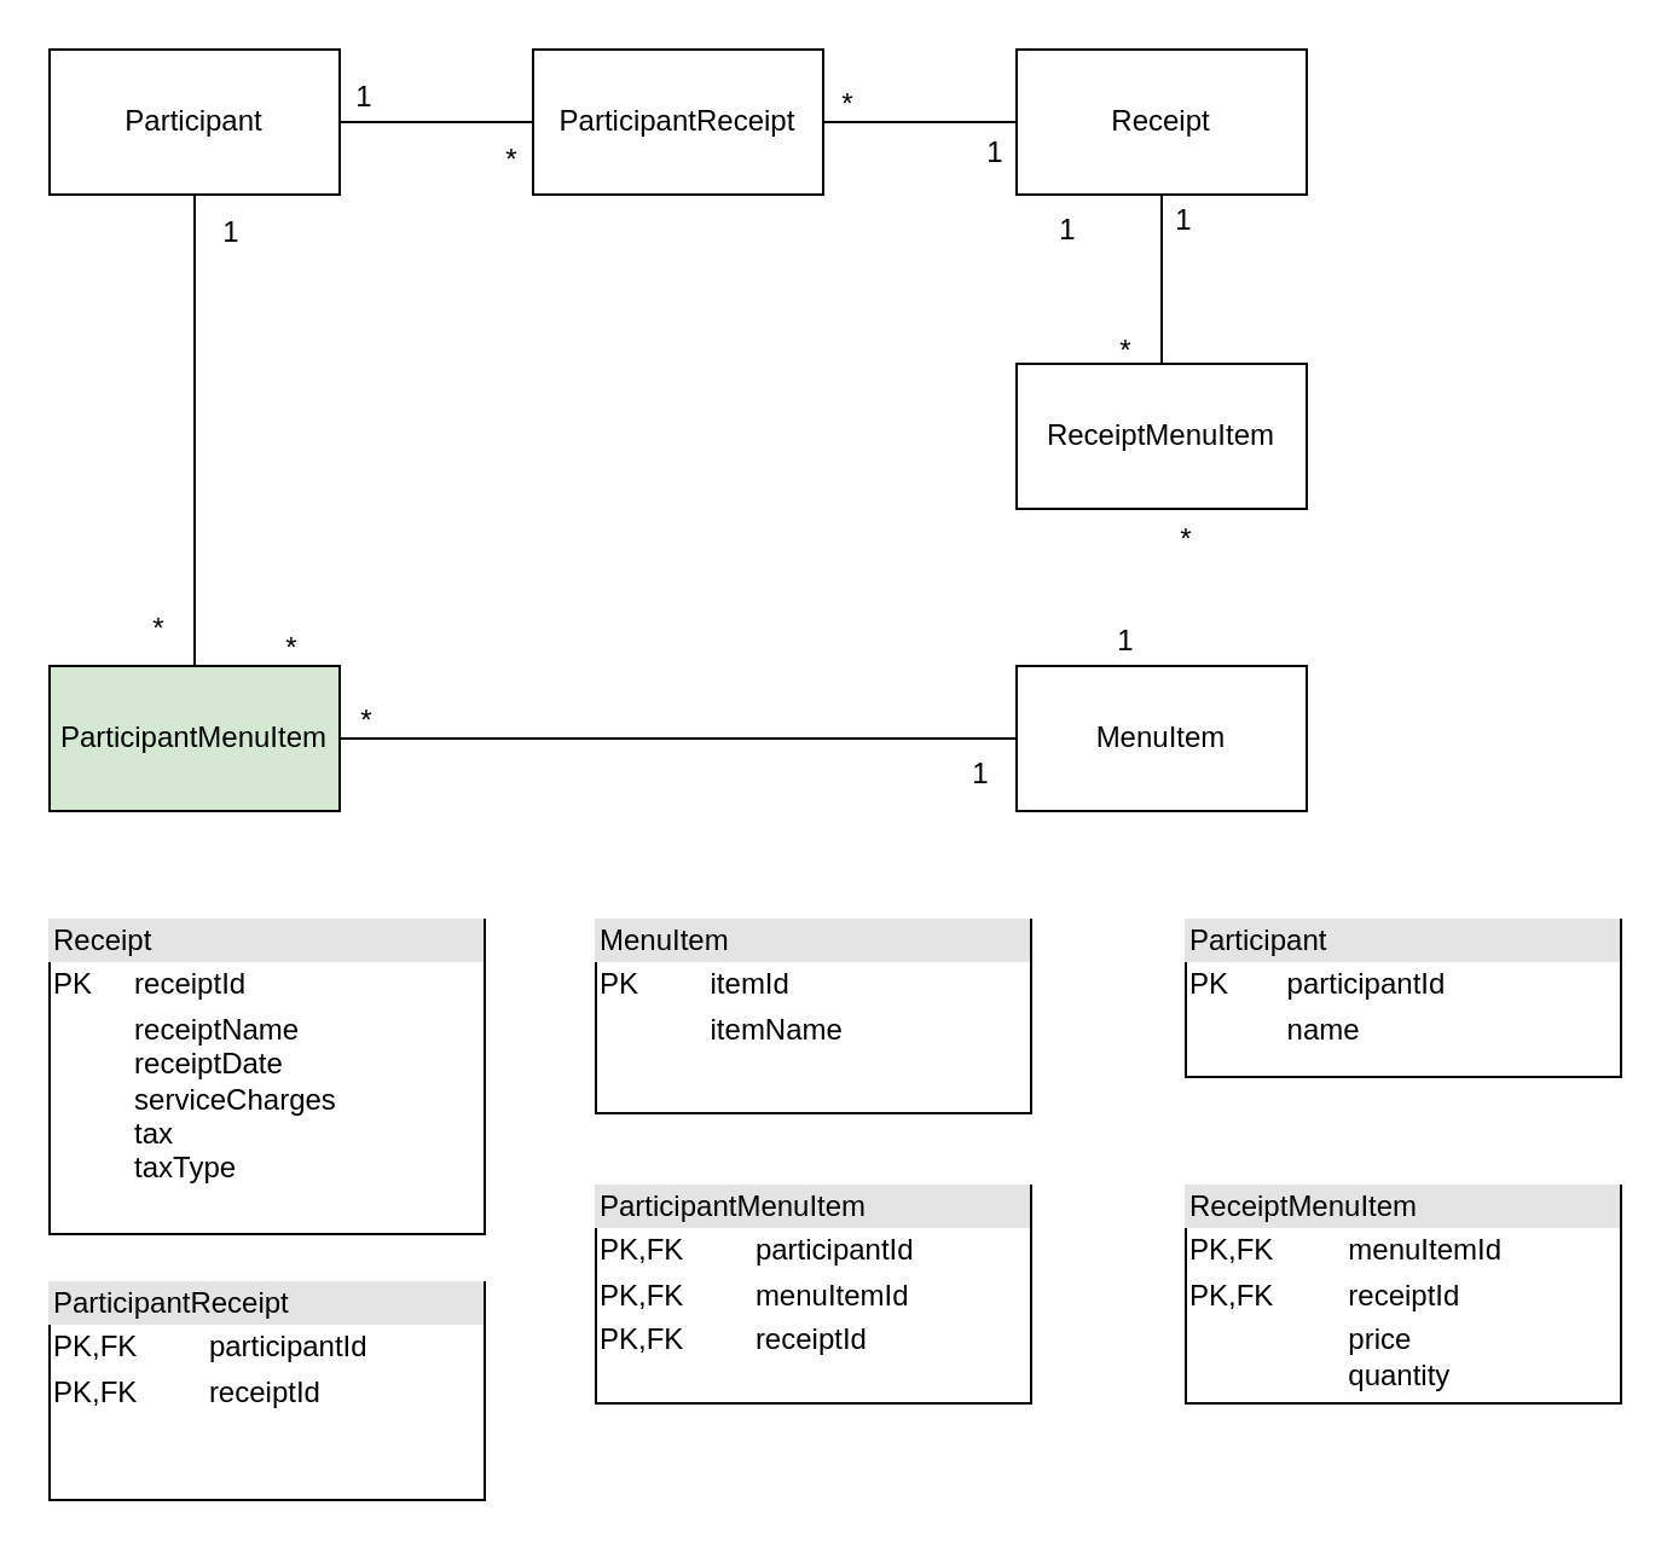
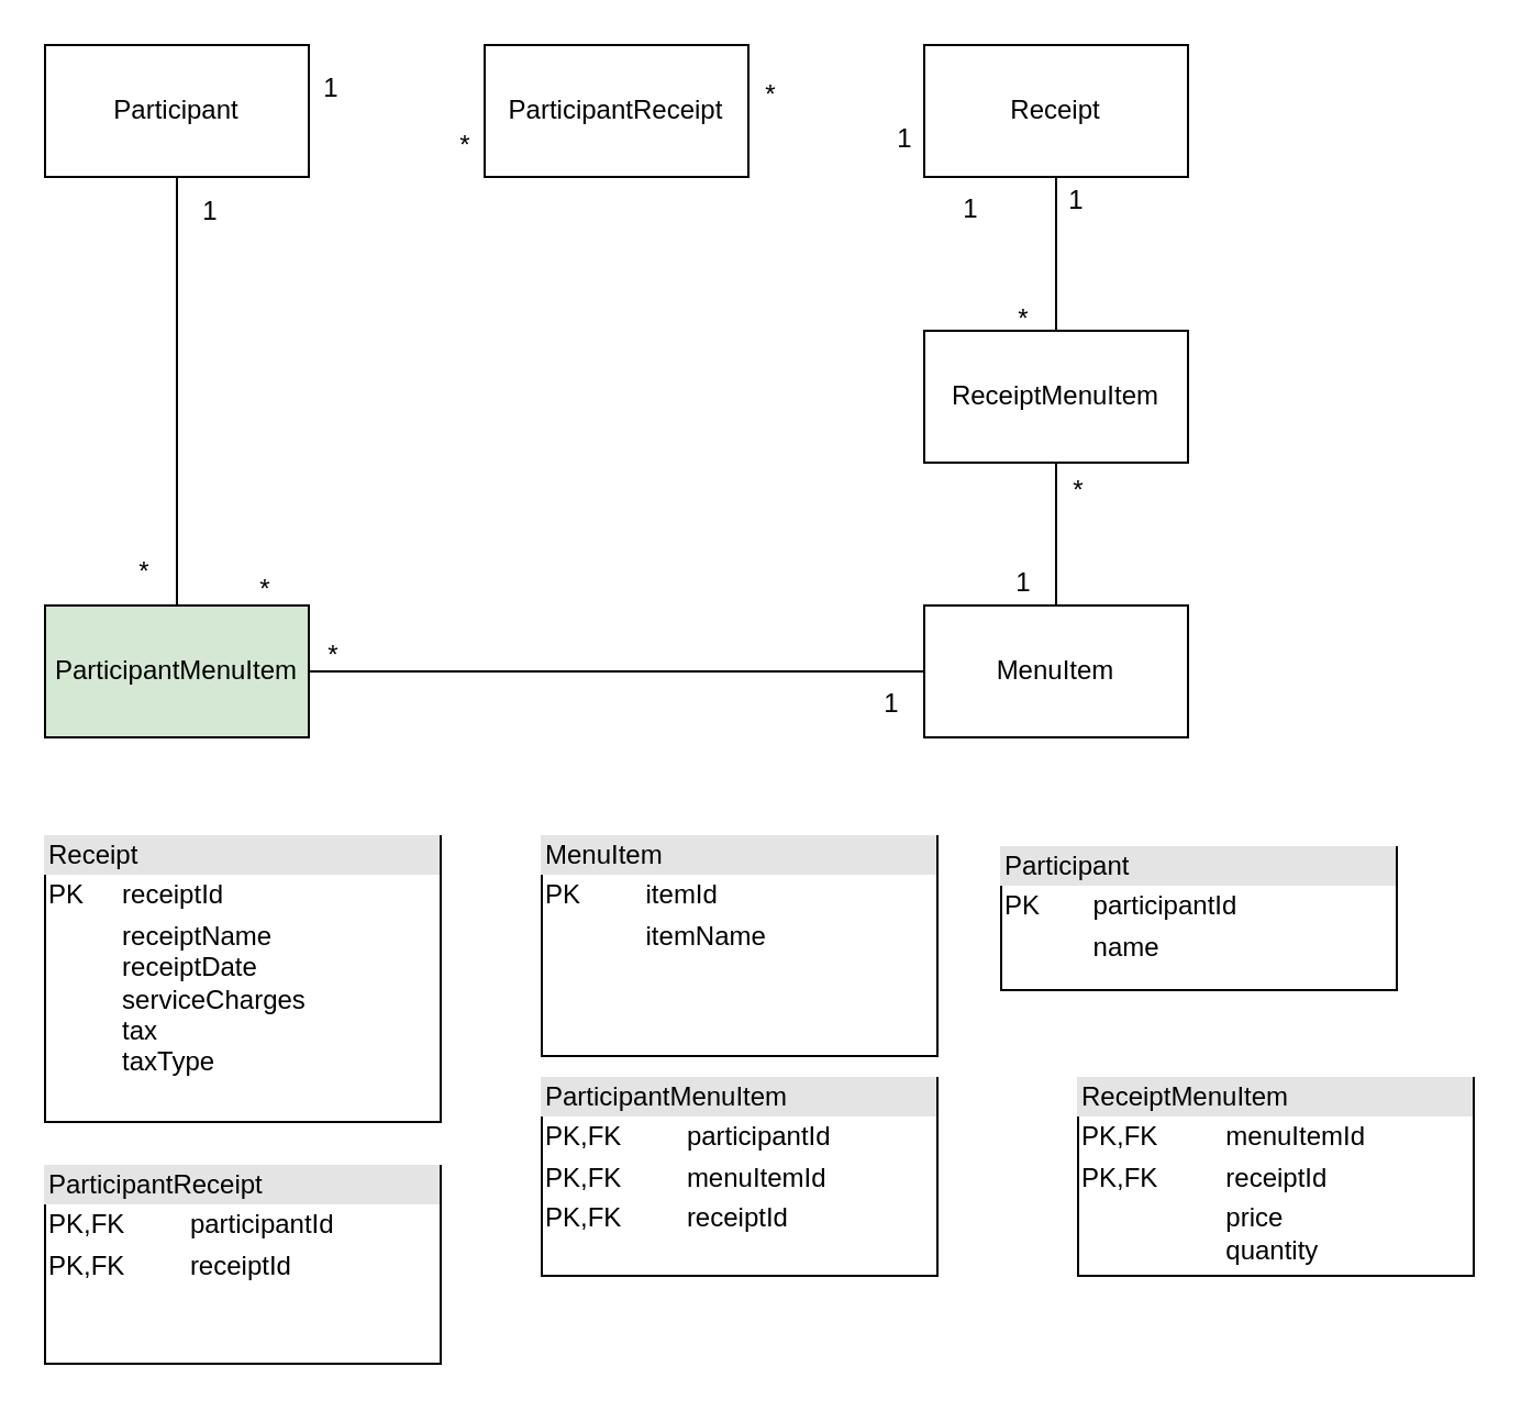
- <mxCell id="8" value="" style="endArrow=none;html=1;rounded=0;exitX=1;exitY=0.5;exitDx=0;exitDy=0;entryX=0;entryY=0.5;entryDx=0;entryDy=0;" edge="1" parent="1" source="2" target="6"><mxGeometry width="50" height="50" relative="1" as="geometry"><mxPoint x="130" y="170" as="sourcePoint" /><mxPoint x="180" y="120" as="targetPoint" /></mxGeometry></mxCell>
- <mxCell id="11" value="" style="endArrow=none;html=1;rounded=0;exitX=1;exitY=0.5;exitDx=0;exitDy=0;entryX=0;entryY=0.5;entryDx=0;entryDy=0;" edge="1" parent="1" source="6" target="4"><mxGeometry width="50" height="50" relative="1" as="geometry"><mxPoint x="330" y="140" as="sourcePoint" /><mxPoint x="380" y="90" as="targetPoint" /></mxGeometry></mxCell>
+ <mxCell id="17" value="" style="endArrow=none;html=1;rounded=0;entryX=0.5;entryY=1;entryDx=0;entryDy=0;exitX=0.5;exitY=0;exitDx=0;exitDy=0;" edge="1" parent="1" source="3" target="7"><mxGeometry width="50" height="50" relative="1" as="geometry"><mxPoint x="350" y="290" as="sourcePoint" /><mxPoint x="400" y="240" as="targetPoint" /></mxGeometry></mxCell>
- <mxCell id="28" value="&lt;div style=&quot;box-sizing: border-box; width: 100%; background: rgb(228, 228, 228); padding: 2px;&quot;&gt;Participant&lt;/div&gt;&lt;table style=&quot;width:100%;font-size:1em;&quot; cellpadding=&quot;2&quot; cellspacing=&quot;0&quot;&gt;&lt;tbody&gt;&lt;tr&gt;&lt;td&gt;PK&lt;/td&gt;&lt;td&gt;participantId&lt;/td&gt;&lt;/tr&gt;&lt;tr&gt;&lt;td&gt;&lt;/td&gt;&lt;td&gt;name&lt;br&gt;&lt;br&gt;&lt;/td&gt;&lt;/tr&gt;&lt;/tbody&gt;&lt;/table&gt;" style="verticalAlign=top;align=left;overflow=fill;html=1;whiteSpace=wrap;" vertex="1" parent="1"><mxGeometry x="490" y="380" width="180" height="65" as="geometry" /></mxCell>
+ <mxCell id="28" value="&lt;div style=&quot;box-sizing: border-box; width: 100%; background: rgb(228, 228, 228); padding: 2px;&quot;&gt;Participant&lt;/div&gt;&lt;table style=&quot;width:100%;font-size:1em;&quot; cellpadding=&quot;2&quot; cellspacing=&quot;0&quot;&gt;&lt;tbody&gt;&lt;tr&gt;&lt;td&gt;PK&lt;/td&gt;&lt;td&gt;participantId&lt;/td&gt;&lt;/tr&gt;&lt;tr&gt;&lt;td&gt;&lt;/td&gt;&lt;td&gt;name&lt;br&gt;&lt;br&gt;&lt;/td&gt;&lt;/tr&gt;&lt;/tbody&gt;&lt;/table&gt;" style="verticalAlign=top;align=left;overflow=fill;html=1;whiteSpace=wrap;" vertex="1" parent="1"><mxGeometry x="455" y="385" width="180" height="65" as="geometry" /></mxCell>
- <mxCell id="27" value="&lt;div style=&quot;box-sizing: border-box; width: 100%; background: rgb(228, 228, 228); padding: 2px;&quot;&gt;MenuItem&lt;/div&gt;&lt;table style=&quot;width:100%;font-size:1em;&quot; cellpadding=&quot;2&quot; cellspacing=&quot;0&quot;&gt;&lt;tbody&gt;&lt;tr&gt;&lt;td&gt;PK&lt;/td&gt;&lt;td&gt;itemId&lt;/td&gt;&lt;/tr&gt;&lt;tr&gt;&lt;td&gt;&lt;/td&gt;&lt;td&gt;itemName&lt;br&gt;&lt;br&gt;&lt;br&gt;&lt;/td&gt;&lt;/tr&gt;&lt;/tbody&gt;&lt;/table&gt;" style="verticalAlign=top;align=left;overflow=fill;html=1;whiteSpace=wrap;" vertex="1" parent="1"><mxGeometry x="246" y="380" width="180" height="80" as="geometry" /></mxCell>
+ <mxCell id="27" value="&lt;div style=&quot;box-sizing: border-box; width: 100%; background: rgb(228, 228, 228); padding: 2px;&quot;&gt;MenuItem&lt;/div&gt;&lt;table style=&quot;width:100%;font-size:1em;&quot; cellpadding=&quot;2&quot; cellspacing=&quot;0&quot;&gt;&lt;tbody&gt;&lt;tr&gt;&lt;td&gt;PK&lt;/td&gt;&lt;td&gt;itemId&lt;/td&gt;&lt;/tr&gt;&lt;tr&gt;&lt;td&gt;&lt;/td&gt;&lt;td&gt;itemName&lt;br&gt;&lt;br&gt;&lt;br&gt;&lt;/td&gt;&lt;/tr&gt;&lt;/tbody&gt;&lt;/table&gt;" style="verticalAlign=top;align=left;overflow=fill;html=1;whiteSpace=wrap;" vertex="1" parent="1"><mxGeometry x="246" y="380" width="180" height="100" as="geometry" /></mxCell>
